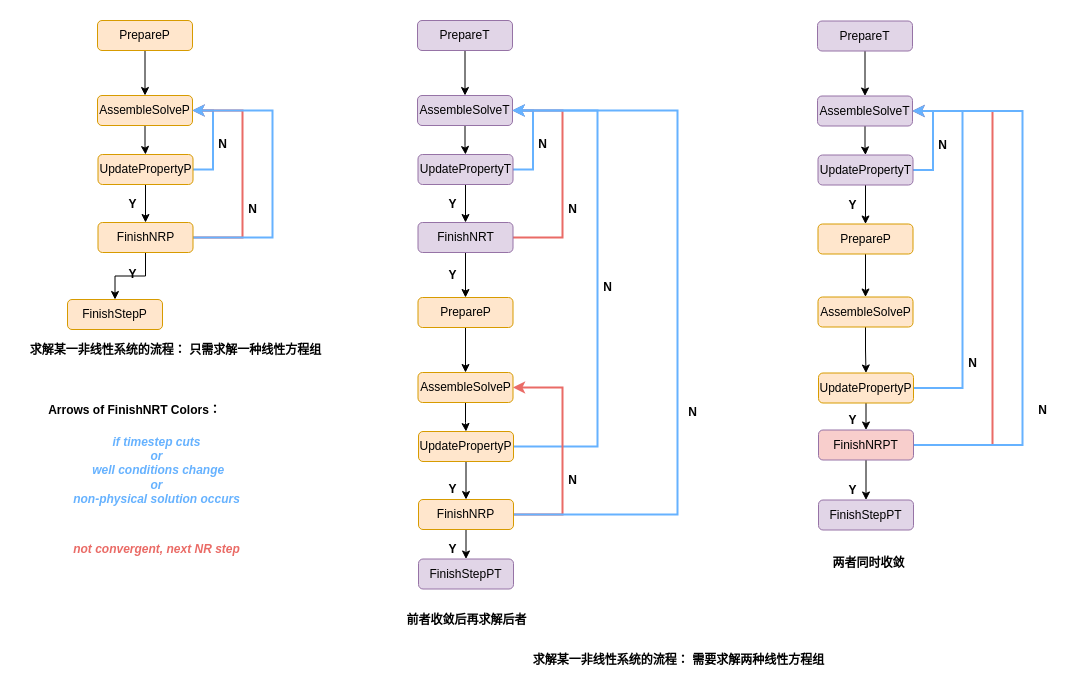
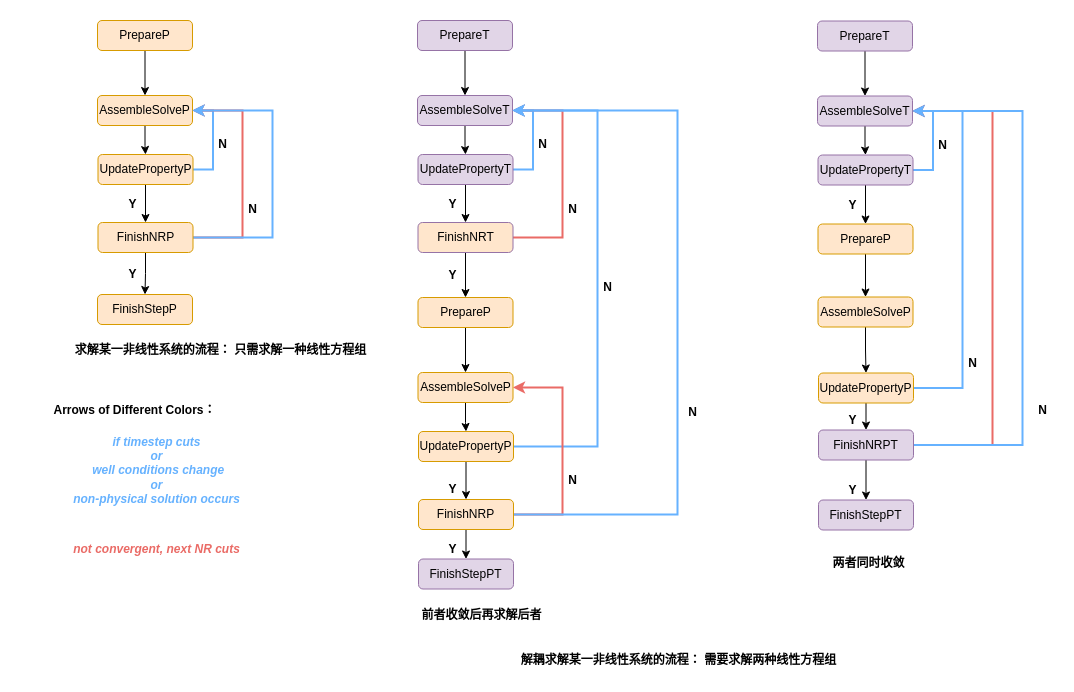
- <mxCell id="28" value="FinishNRT" style="rounded=1;whiteSpace=wrap;html=1;fillColor=#e1d5e7;strokeColor=#9673a6;" parent="1" vertex="1"><mxGeometry x="417.5" y="222" width="95" height="30" as="geometry" /></mxCell>
+ <mxCell id="28" value="FinishNRT" style="rounded=1;whiteSpace=wrap;html=1;fillColor=#ffe6cc;strokeColor=#9673a6;" parent="1" vertex="1"><mxGeometry x="417.5" y="222" width="95" height="30" as="geometry" /></mxCell>
- <mxCell id="15" value="FinishStepP" style="rounded=1;whiteSpace=wrap;html=1;fillColor=#ffe6cc;strokeColor=#d79b00;" parent="1" vertex="1"><mxGeometry x="67" y="299" width="95" height="30" as="geometry" /></mxCell>
+ <mxCell id="15" value="FinishStepP" style="rounded=1;whiteSpace=wrap;html=1;fillColor=#ffe6cc;strokeColor=#d79b00;" parent="1" vertex="1"><mxGeometry x="97" y="294" width="95" height="30" as="geometry" /></mxCell>
- <mxCell id="18" value="&lt;b&gt;求解某一非线性系统的流程： 只需求解一种线性方程组&lt;br&gt;&lt;/b&gt;" style="text;html=1;align=center;verticalAlign=middle;resizable=0;points=[];autosize=1;strokeColor=none;fillColor=none;" parent="1" vertex="1"><mxGeometry x="20" y="340" width="310" height="20" as="geometry" /></mxCell>
+ <mxCell id="18" value="&lt;b&gt;求解某一非线性系统的流程： 只需求解一种线性方程组&lt;br&gt;&lt;/b&gt;" style="text;html=1;align=center;verticalAlign=middle;resizable=0;points=[];autosize=1;strokeColor=none;fillColor=none;" parent="1" vertex="1"><mxGeometry x="65" y="340" width="310" height="20" as="geometry" /></mxCell>
- <mxCell id="48" value="&lt;font color=&quot;#000000&quot;&gt;&lt;b&gt;Arrows of FinishNRT Colors：&lt;/b&gt;&lt;/font&gt;" style="text;html=1;align=center;verticalAlign=middle;resizable=0;points=[];autosize=1;strokeColor=none;fillColor=none;fontColor=#EA6B66;" parent="1" vertex="1"><mxGeometry x="44" y="400" width="180" height="20" as="geometry" /></mxCell>
+ <mxCell id="48" value="&lt;font color=&quot;#000000&quot;&gt;&lt;b&gt;Arrows of Different Colors：&lt;/b&gt;&lt;/font&gt;" style="text;html=1;align=center;verticalAlign=middle;resizable=0;points=[];autosize=1;strokeColor=none;fillColor=none;fontColor=#EA6B66;" parent="1" vertex="1"><mxGeometry x="44" y="400" width="180" height="20" as="geometry" /></mxCell>
- <mxCell id="68" value="FinishNRPT" style="rounded=1;whiteSpace=wrap;html=1;fillColor=#f8cecc;strokeColor=#9673a6;" parent="1" vertex="1"><mxGeometry x="818" y="429.5" width="95" height="30" as="geometry" /></mxCell>
+ <mxCell id="68" value="FinishNRPT" style="rounded=1;whiteSpace=wrap;html=1;fillColor=#e1d5e7;strokeColor=#9673a6;" parent="1" vertex="1"><mxGeometry x="818" y="429.5" width="95" height="30" as="geometry" /></mxCell>
- <mxCell id="47" value="&lt;font color=&quot;#ea6b66&quot;&gt;&lt;b&gt;&lt;i&gt;not convergent, next NR step&lt;/i&gt;&lt;/b&gt;&lt;/font&gt;" style="text;html=1;align=center;verticalAlign=middle;resizable=0;points=[];autosize=1;strokeColor=none;fillColor=none;fontColor=#66B2FF;" parent="1" vertex="1"><mxGeometry x="66" y="538.5" width="180" height="20" as="geometry" /></mxCell>
+ <mxCell id="47" value="&lt;font color=&quot;#ea6b66&quot;&gt;&lt;b&gt;&lt;i&gt;not convergent, next NR cuts&lt;/i&gt;&lt;/b&gt;&lt;/font&gt;" style="text;html=1;align=center;verticalAlign=middle;resizable=0;points=[];autosize=1;strokeColor=none;fillColor=none;fontColor=#66B2FF;" parent="1" vertex="1"><mxGeometry x="66" y="538.5" width="180" height="20" as="geometry" /></mxCell>
- <mxCell id="79" value="&lt;b&gt;前者收敛后再求解后者&lt;/b&gt;" style="text;html=1;align=center;verticalAlign=middle;resizable=0;points=[];autosize=1;strokeColor=none;fillColor=none;fontColor=#000000;" parent="1" vertex="1"><mxGeometry x="395.5" y="610" width="140" height="20" as="geometry" /></mxCell>
+ <mxCell id="79" value="&lt;b&gt;前者收敛后再求解后者&lt;/b&gt;" style="text;html=1;align=center;verticalAlign=middle;resizable=0;points=[];autosize=1;strokeColor=none;fillColor=none;fontColor=#000000;" parent="1" vertex="1"><mxGeometry x="410.5" y="605" width="140" height="20" as="geometry" /></mxCell>
- <mxCell id="74" value="&lt;b&gt;求解某一非线性系统的流程： 需要求解两种线性方程组&lt;br&gt;&lt;/b&gt;" style="text;html=1;align=center;verticalAlign=middle;resizable=0;points=[];autosize=1;strokeColor=none;fillColor=none;" parent="1" vertex="1"><mxGeometry x="513" y="650" width="330" height="20" as="geometry" /></mxCell>
+ <mxCell id="74" value="&lt;b&gt;解耦求解某一非线性系统的流程： 需要求解两种线性方程组&lt;br&gt;&lt;/b&gt;" style="text;html=1;align=center;verticalAlign=middle;resizable=0;points=[];autosize=1;strokeColor=none;fillColor=none;" parent="1" vertex="1"><mxGeometry x="513" y="650" width="330" height="20" as="geometry" /></mxCell>
